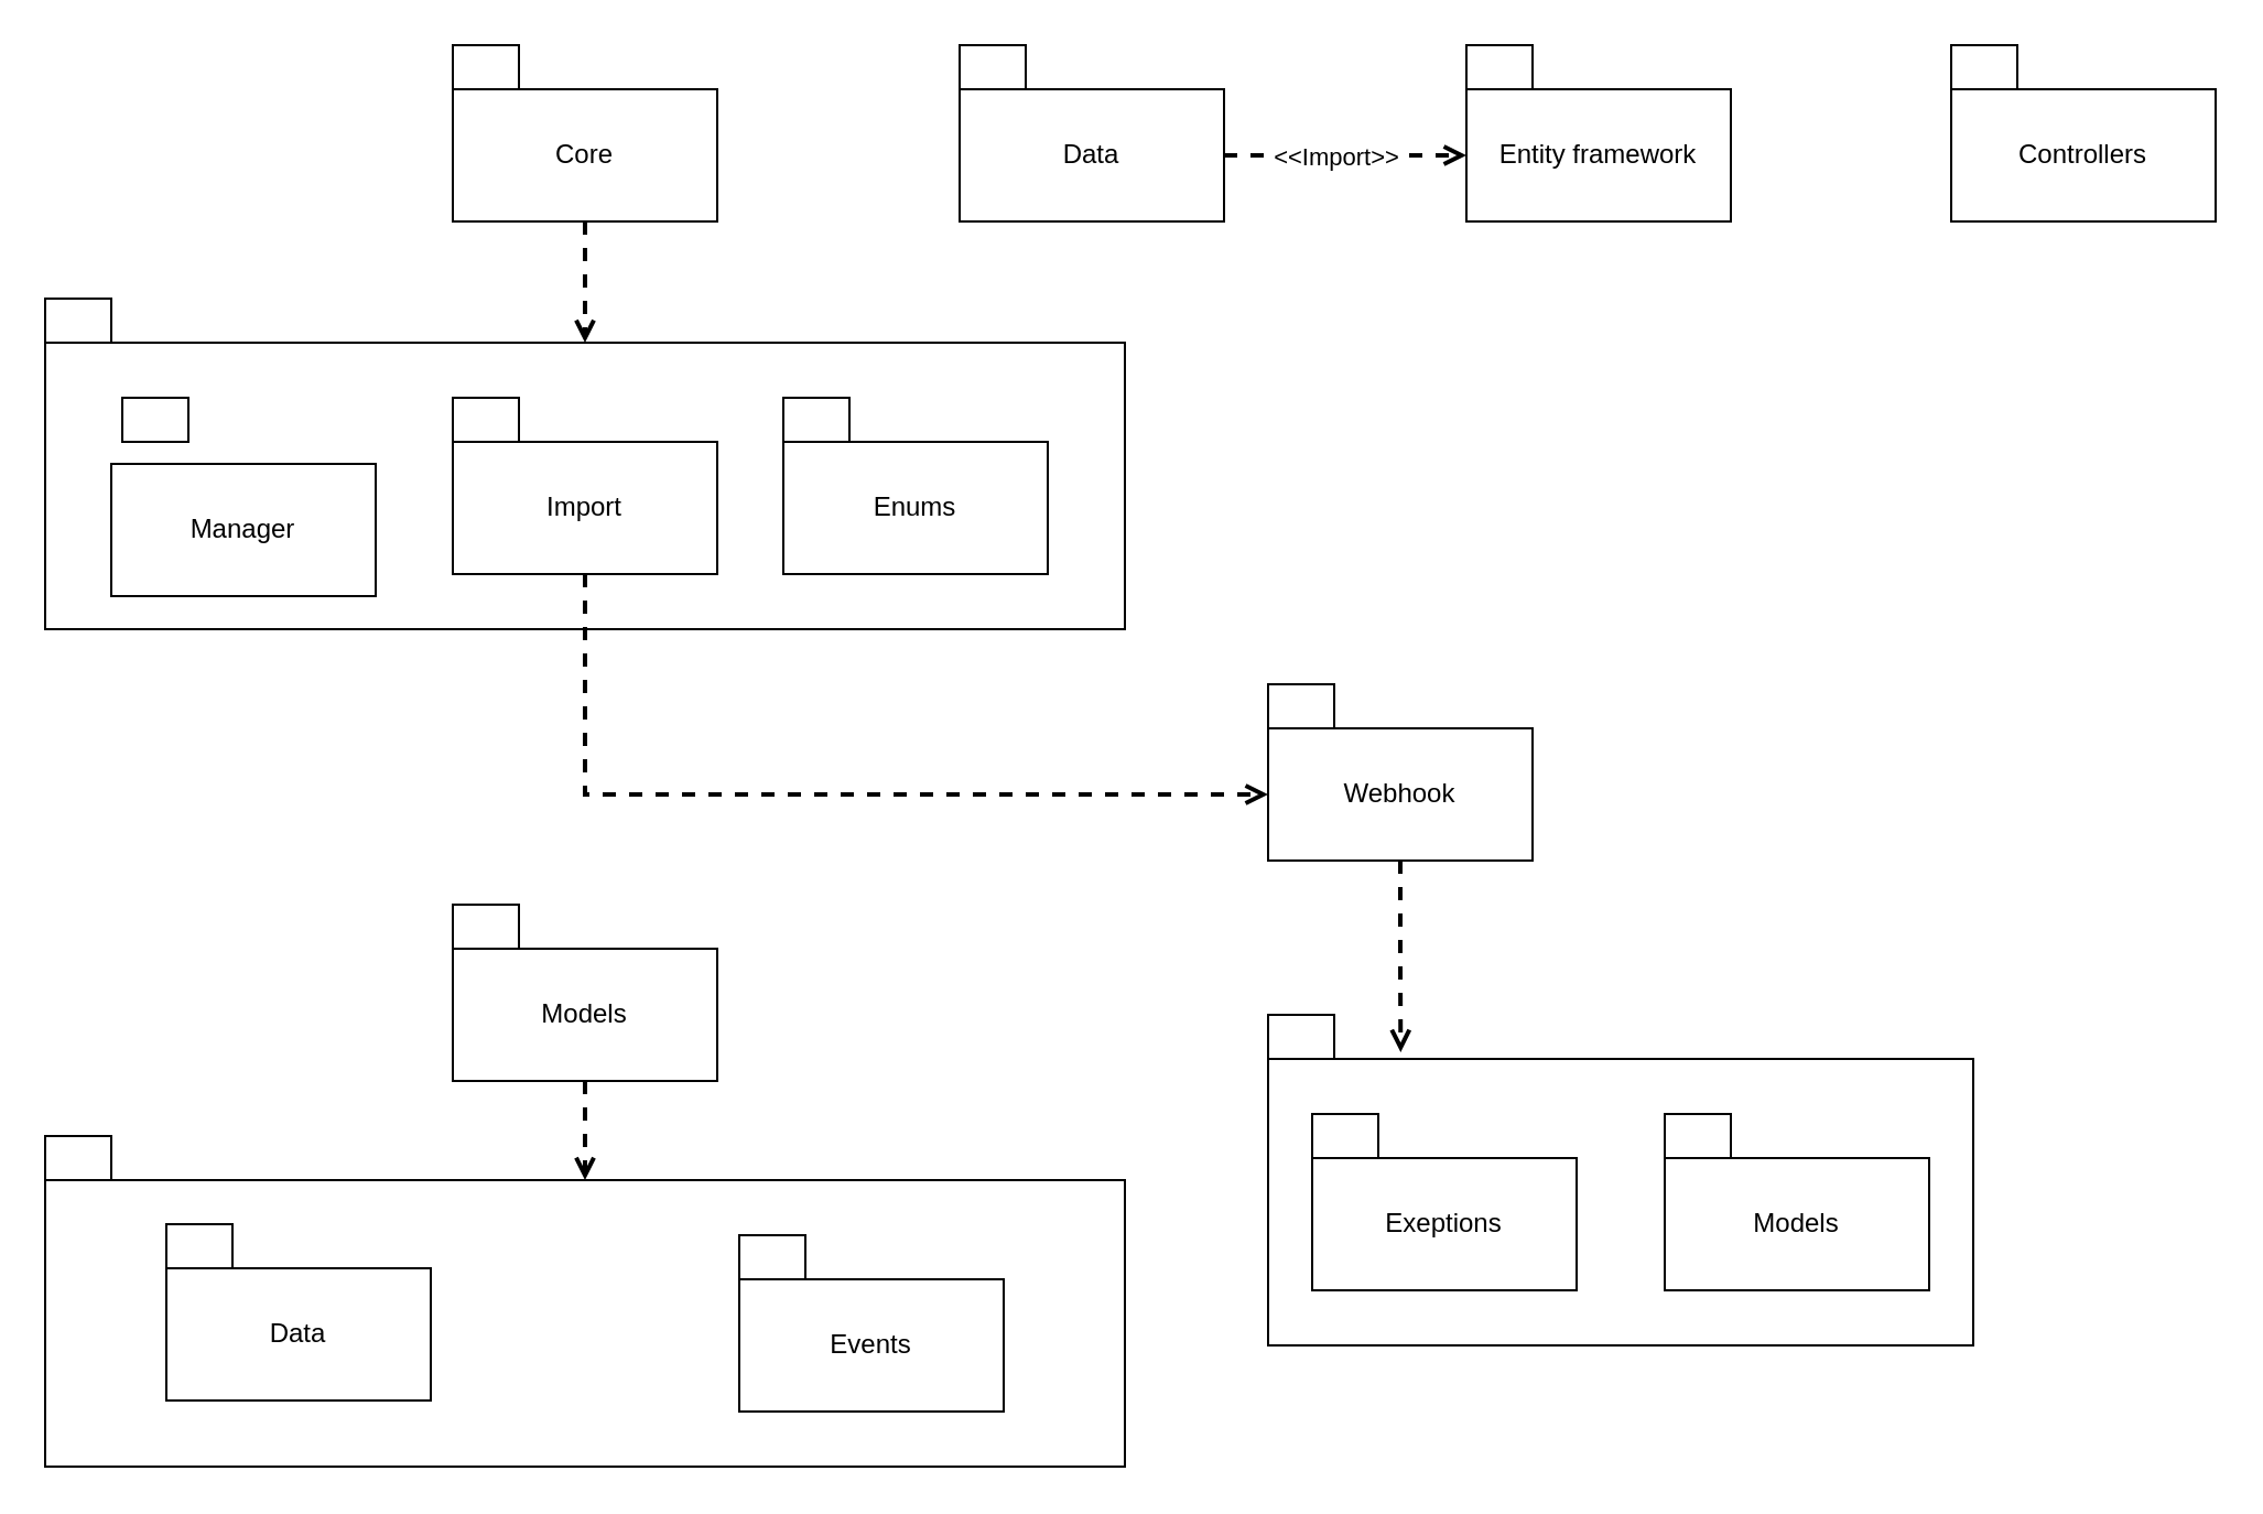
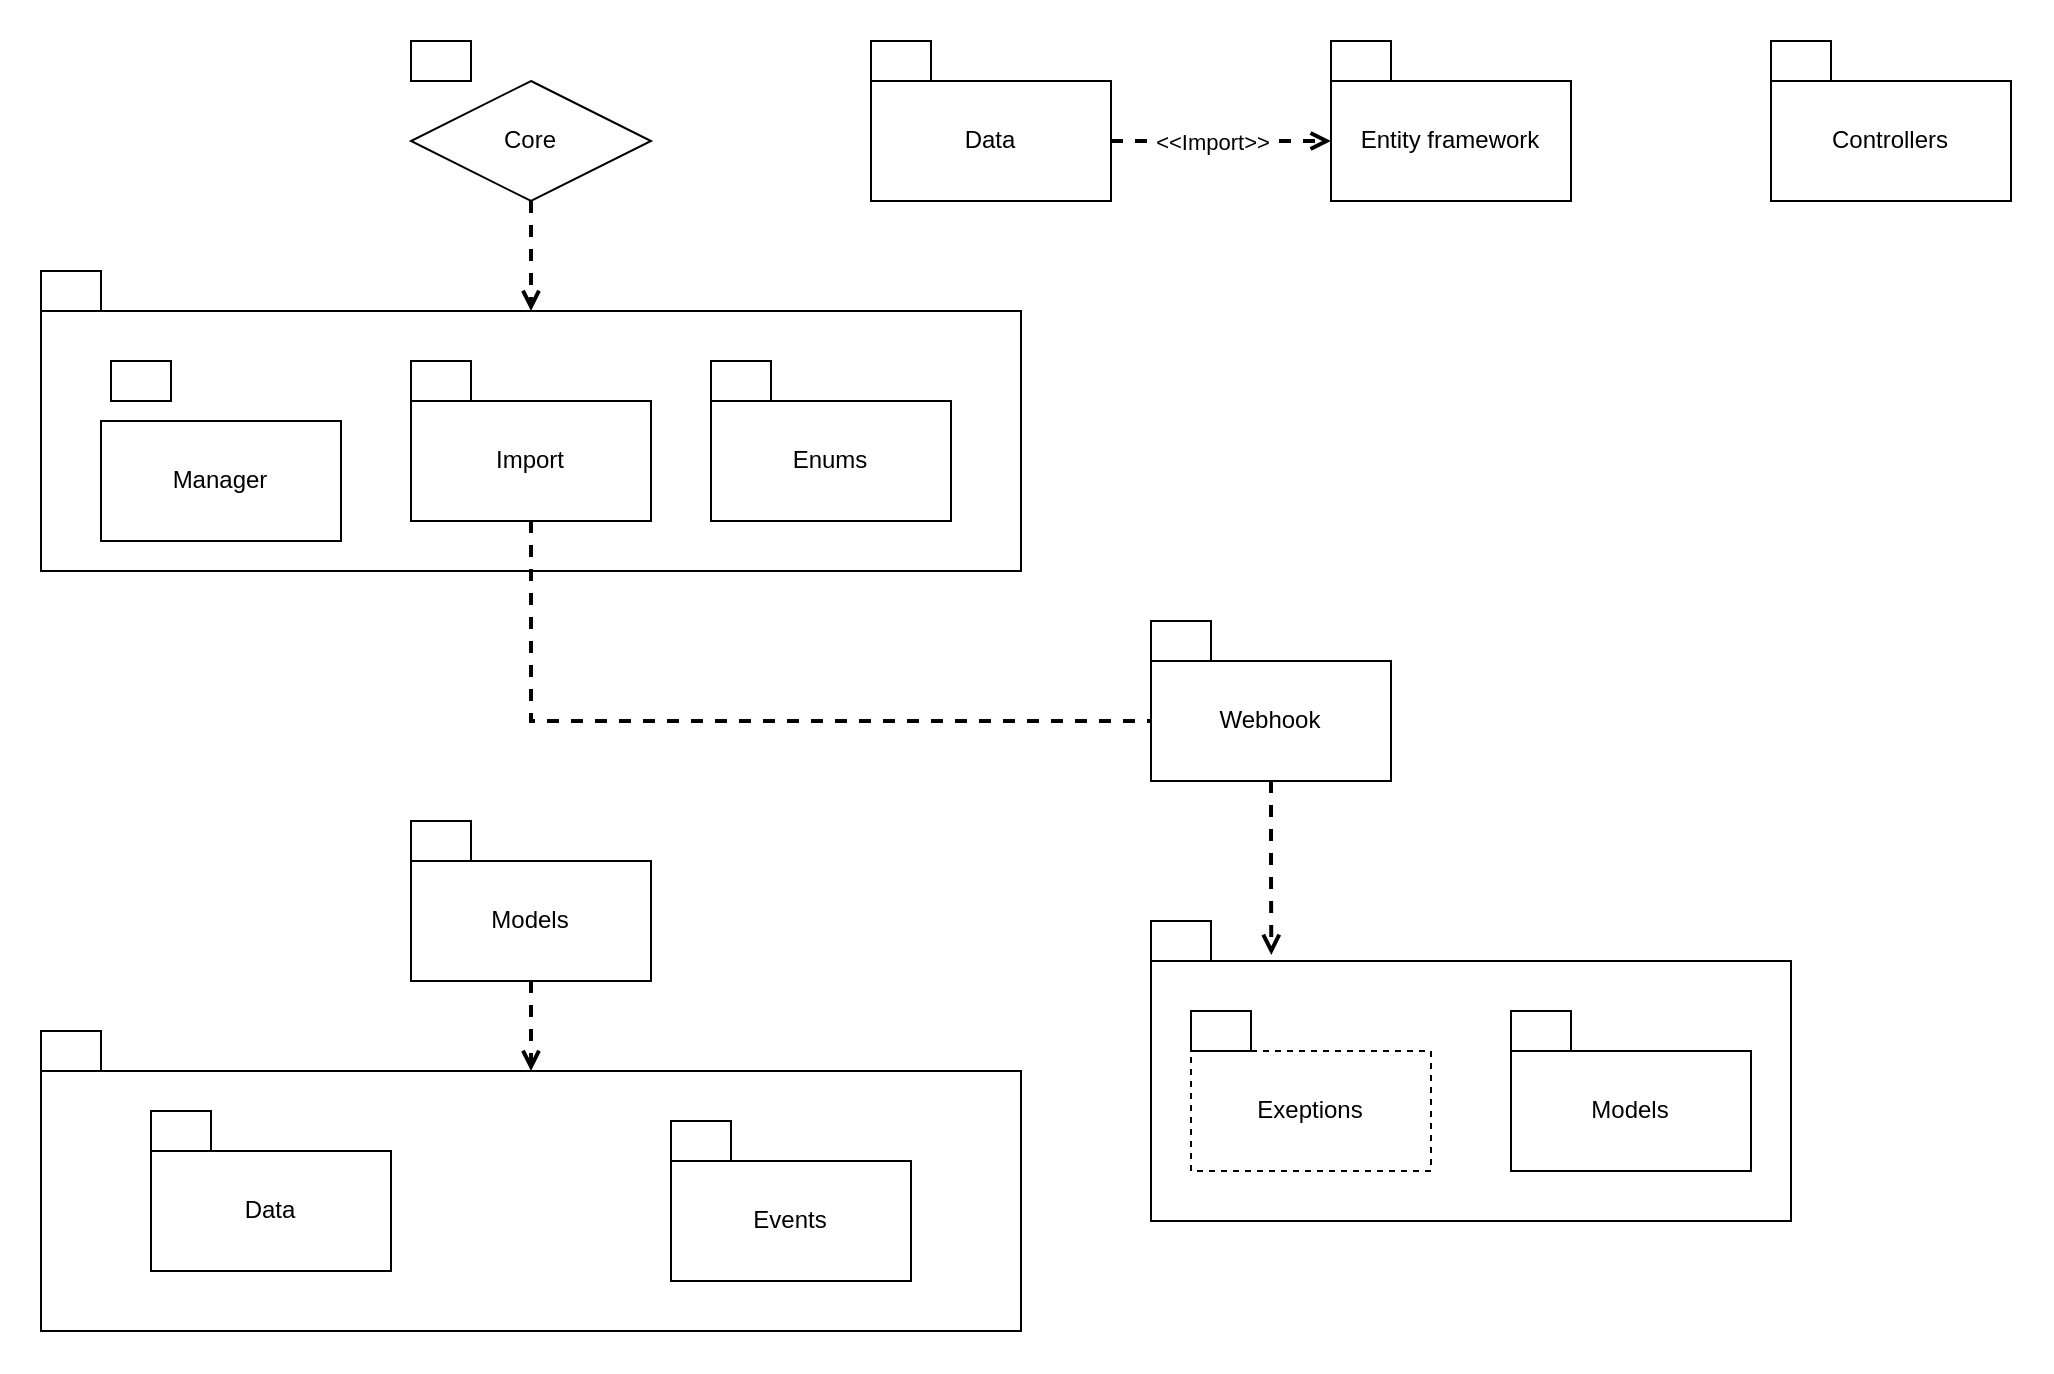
- <mxCell id="4" value="Core" style="rounded=0;whiteSpace=wrap;html=1;" vertex="1" parent="1"><mxGeometry x="205" y="40" width="120" height="60" as="geometry" /></mxCell>
+ <mxCell id="4" value="Core" style="rhombus;whiteSpace=wrap;html=1;" vertex="1" parent="1"><mxGeometry x="205" y="40" width="120" height="60" as="geometry" /></mxCell>
- <mxCell id="6" style="edgeStyle=orthogonalEdgeStyle;rounded=0;orthogonalLoop=1;jettySize=auto;html=1;entryX=0;entryY=0.5;entryDx=0;entryDy=0;dashed=1;strokeWidth=2;endArrow=open;endFill=0;" edge="1" parent="1" source="7" target="33"><mxGeometry relative="1" as="geometry"><Array as="points"><mxPoint x="265" y="360" /></Array></mxGeometry></mxCell>
+ <mxCell id="6" style="edgeStyle=orthogonalEdgeStyle;rounded=0;orthogonalLoop=1;jettySize=auto;html=1;entryX=0;entryY=0.5;entryDx=0;entryDy=0;dashed=1;strokeWidth=2;endArrow=none;endFill=0;" edge="1" parent="1" source="7" target="33"><mxGeometry relative="1" as="geometry"><Array as="points"><mxPoint x="265" y="360" /></Array></mxGeometry></mxCell>
- <mxCell id="36" value="Exeptions" style="rounded=0;whiteSpace=wrap;html=1;" vertex="1" parent="1"><mxGeometry x="595" y="525" width="120" height="60" as="geometry" /></mxCell>
+ <mxCell id="36" value="Exeptions" style="rounded=0;whiteSpace=wrap;html=1;dashed=1;" vertex="1" parent="1"><mxGeometry x="595" y="525" width="120" height="60" as="geometry" /></mxCell>
